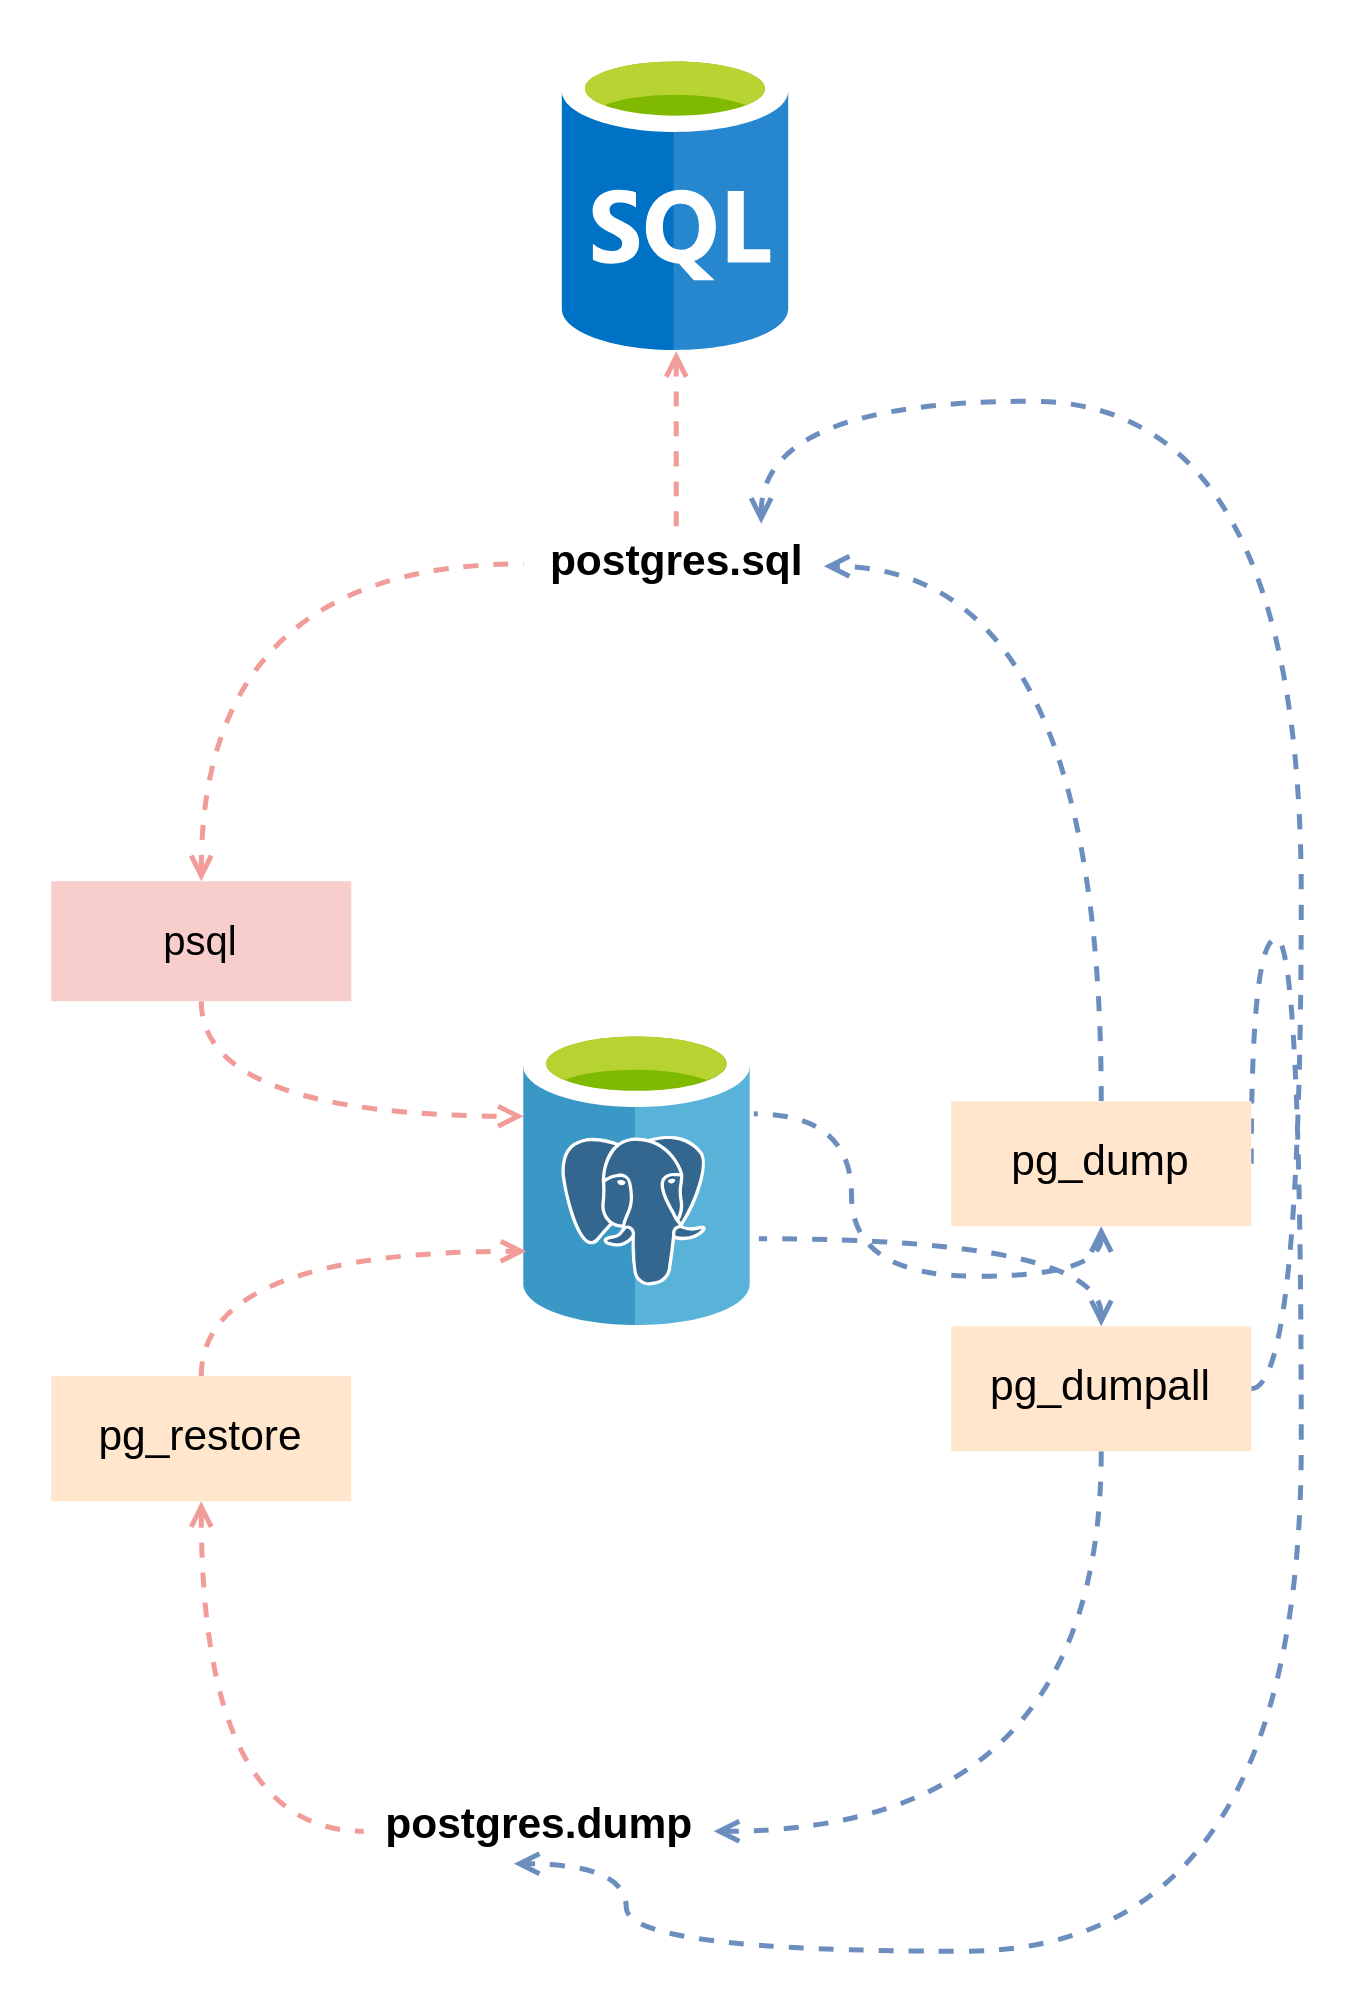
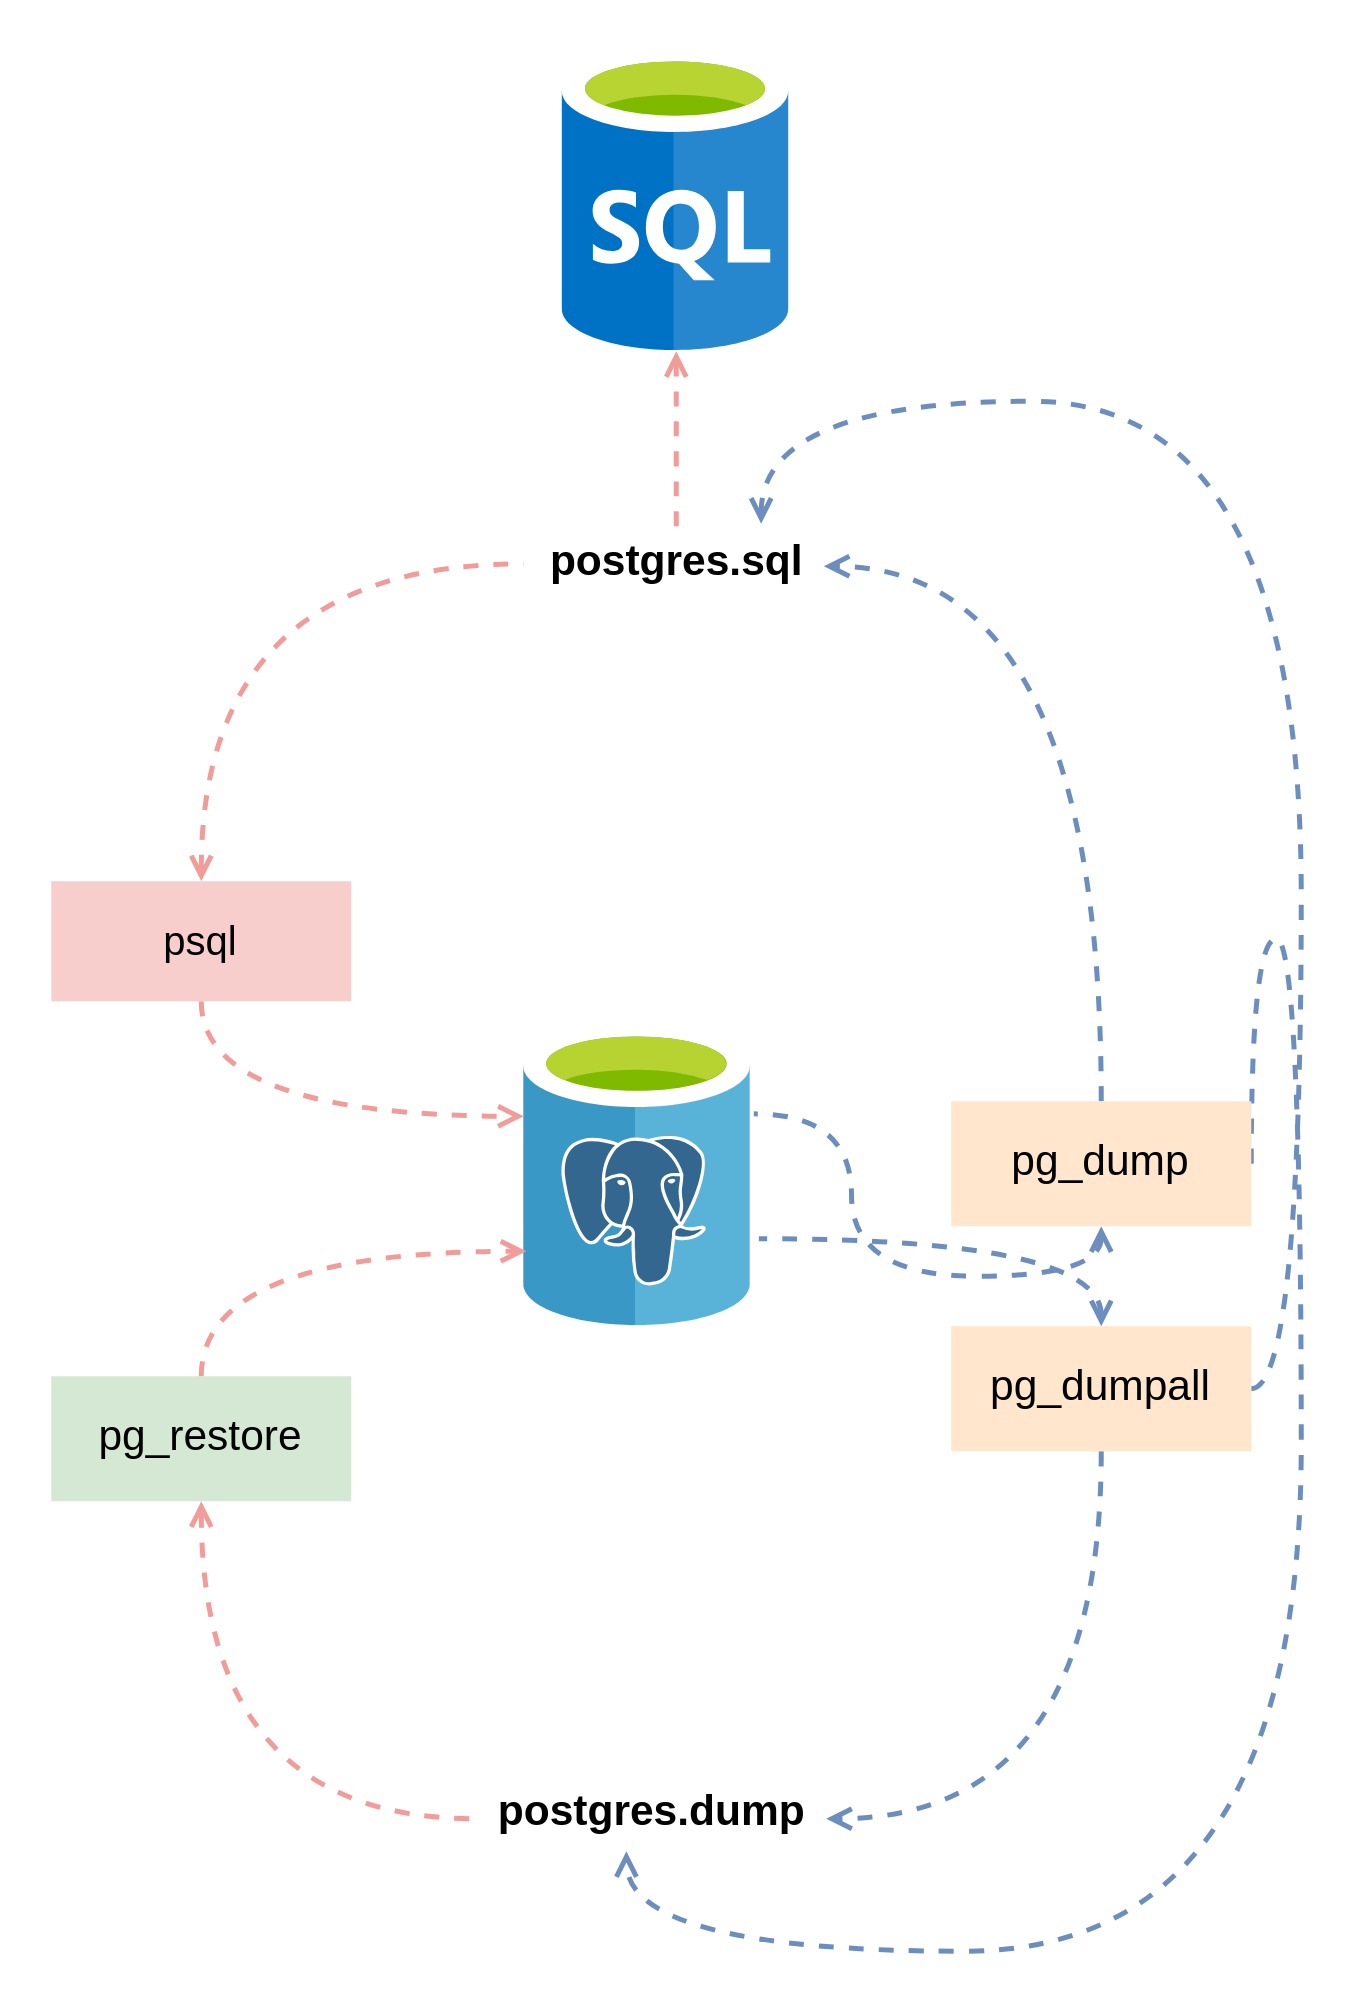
- <mxCell id="13" value="pg_restore" style="rounded=0;whiteSpace=wrap;html=1;strokeWidth=2;fontSize=17;fillColor=#ffe6cc;strokeColor=none;" parent="1" vertex="1"><mxGeometry x="20" y="550" width="120" height="50" as="geometry" /></mxCell>
+ <mxCell id="13" value="pg_restore" style="rounded=0;whiteSpace=wrap;html=1;strokeWidth=2;fontSize=17;fillColor=#d5e8d4;strokeColor=none;" parent="1" vertex="1"><mxGeometry x="20" y="550" width="120" height="50" as="geometry" /></mxCell>
- <mxCell id="16" value="postgres.dump" style="text;html=1;align=center;verticalAlign=middle;resizable=0;points=[];autosize=1;strokeColor=none;fontSize=17;fontStyle=1" parent="1" vertex="1"><mxGeometry x="145" y="715" width="140" height="30" as="geometry" /></mxCell>
+ <mxCell id="16" value="postgres.dump" style="text;html=1;align=center;verticalAlign=middle;resizable=0;points=[];autosize=1;strokeColor=none;fontSize=17;fontStyle=1" parent="1" vertex="1"><mxGeometry x="190" y="710" width="140" height="30" as="geometry" /></mxCell>
